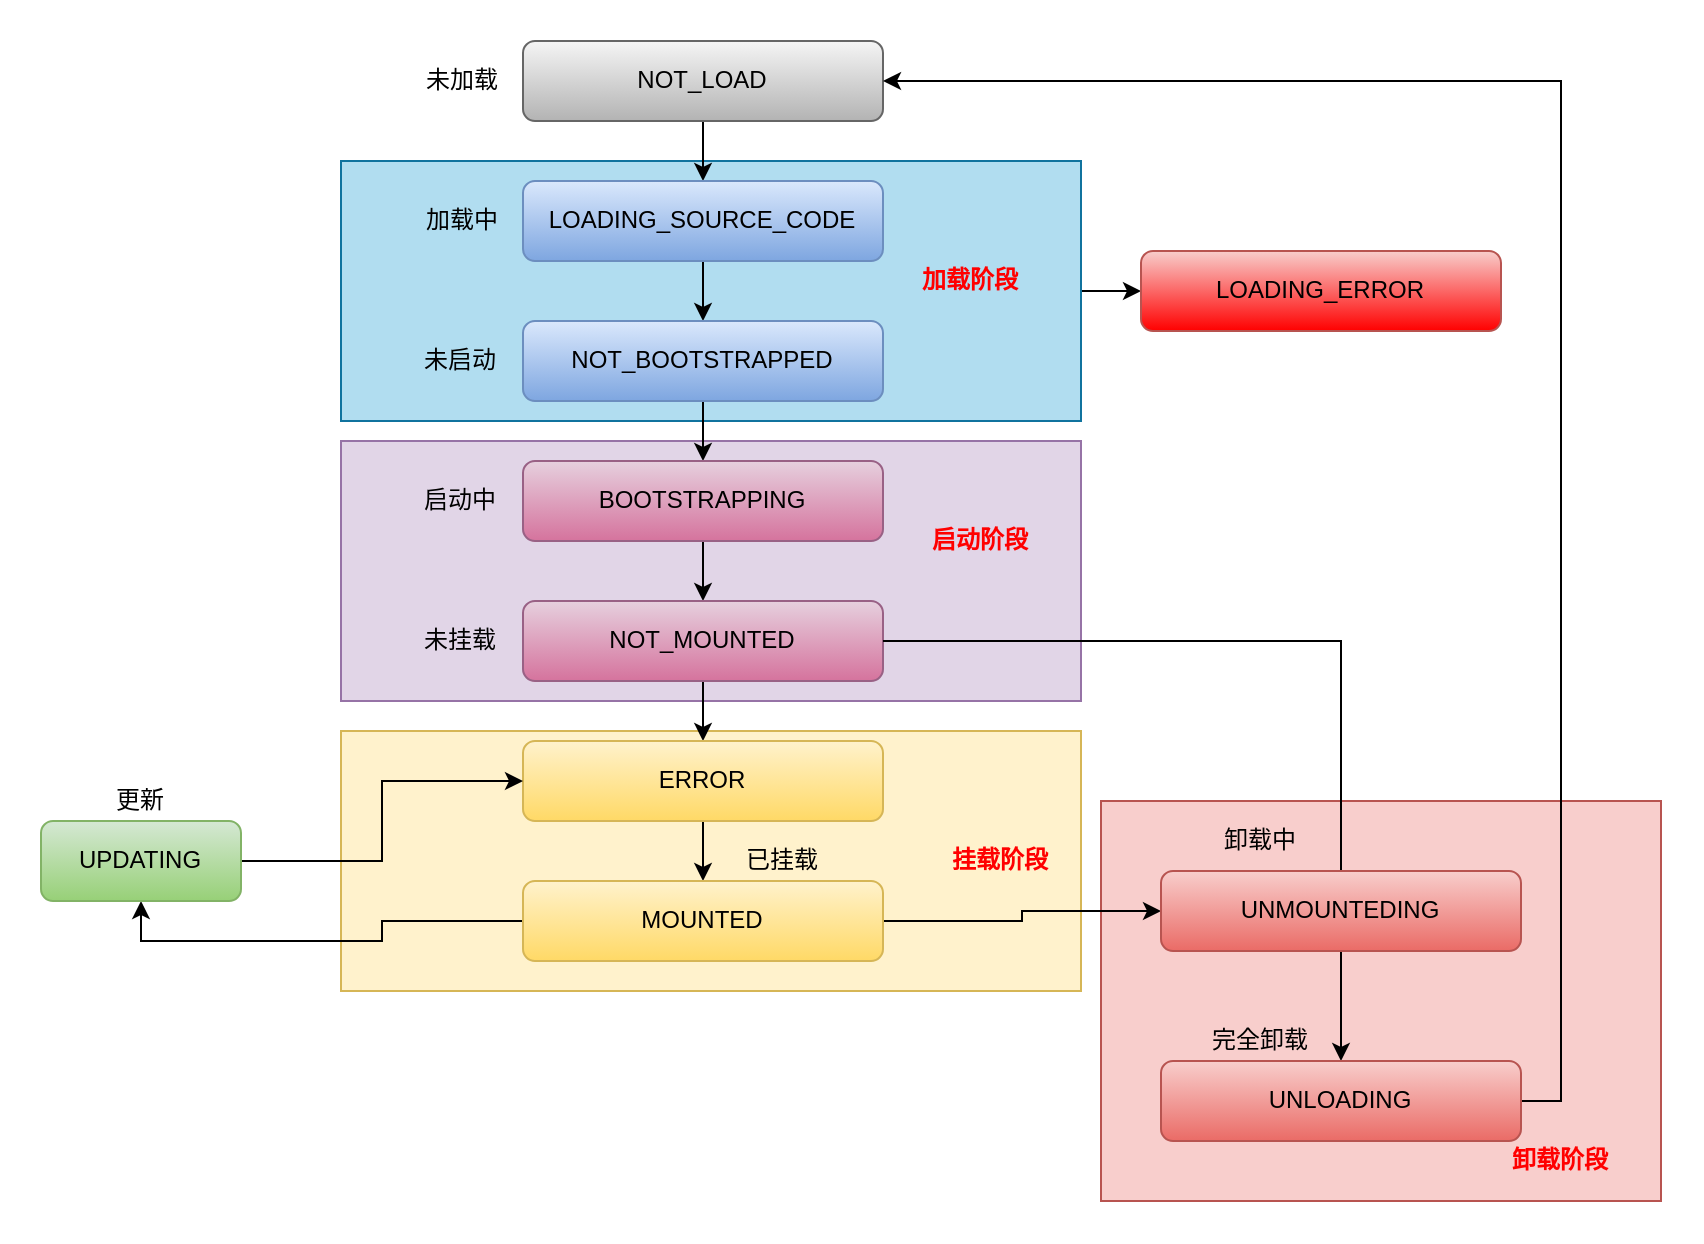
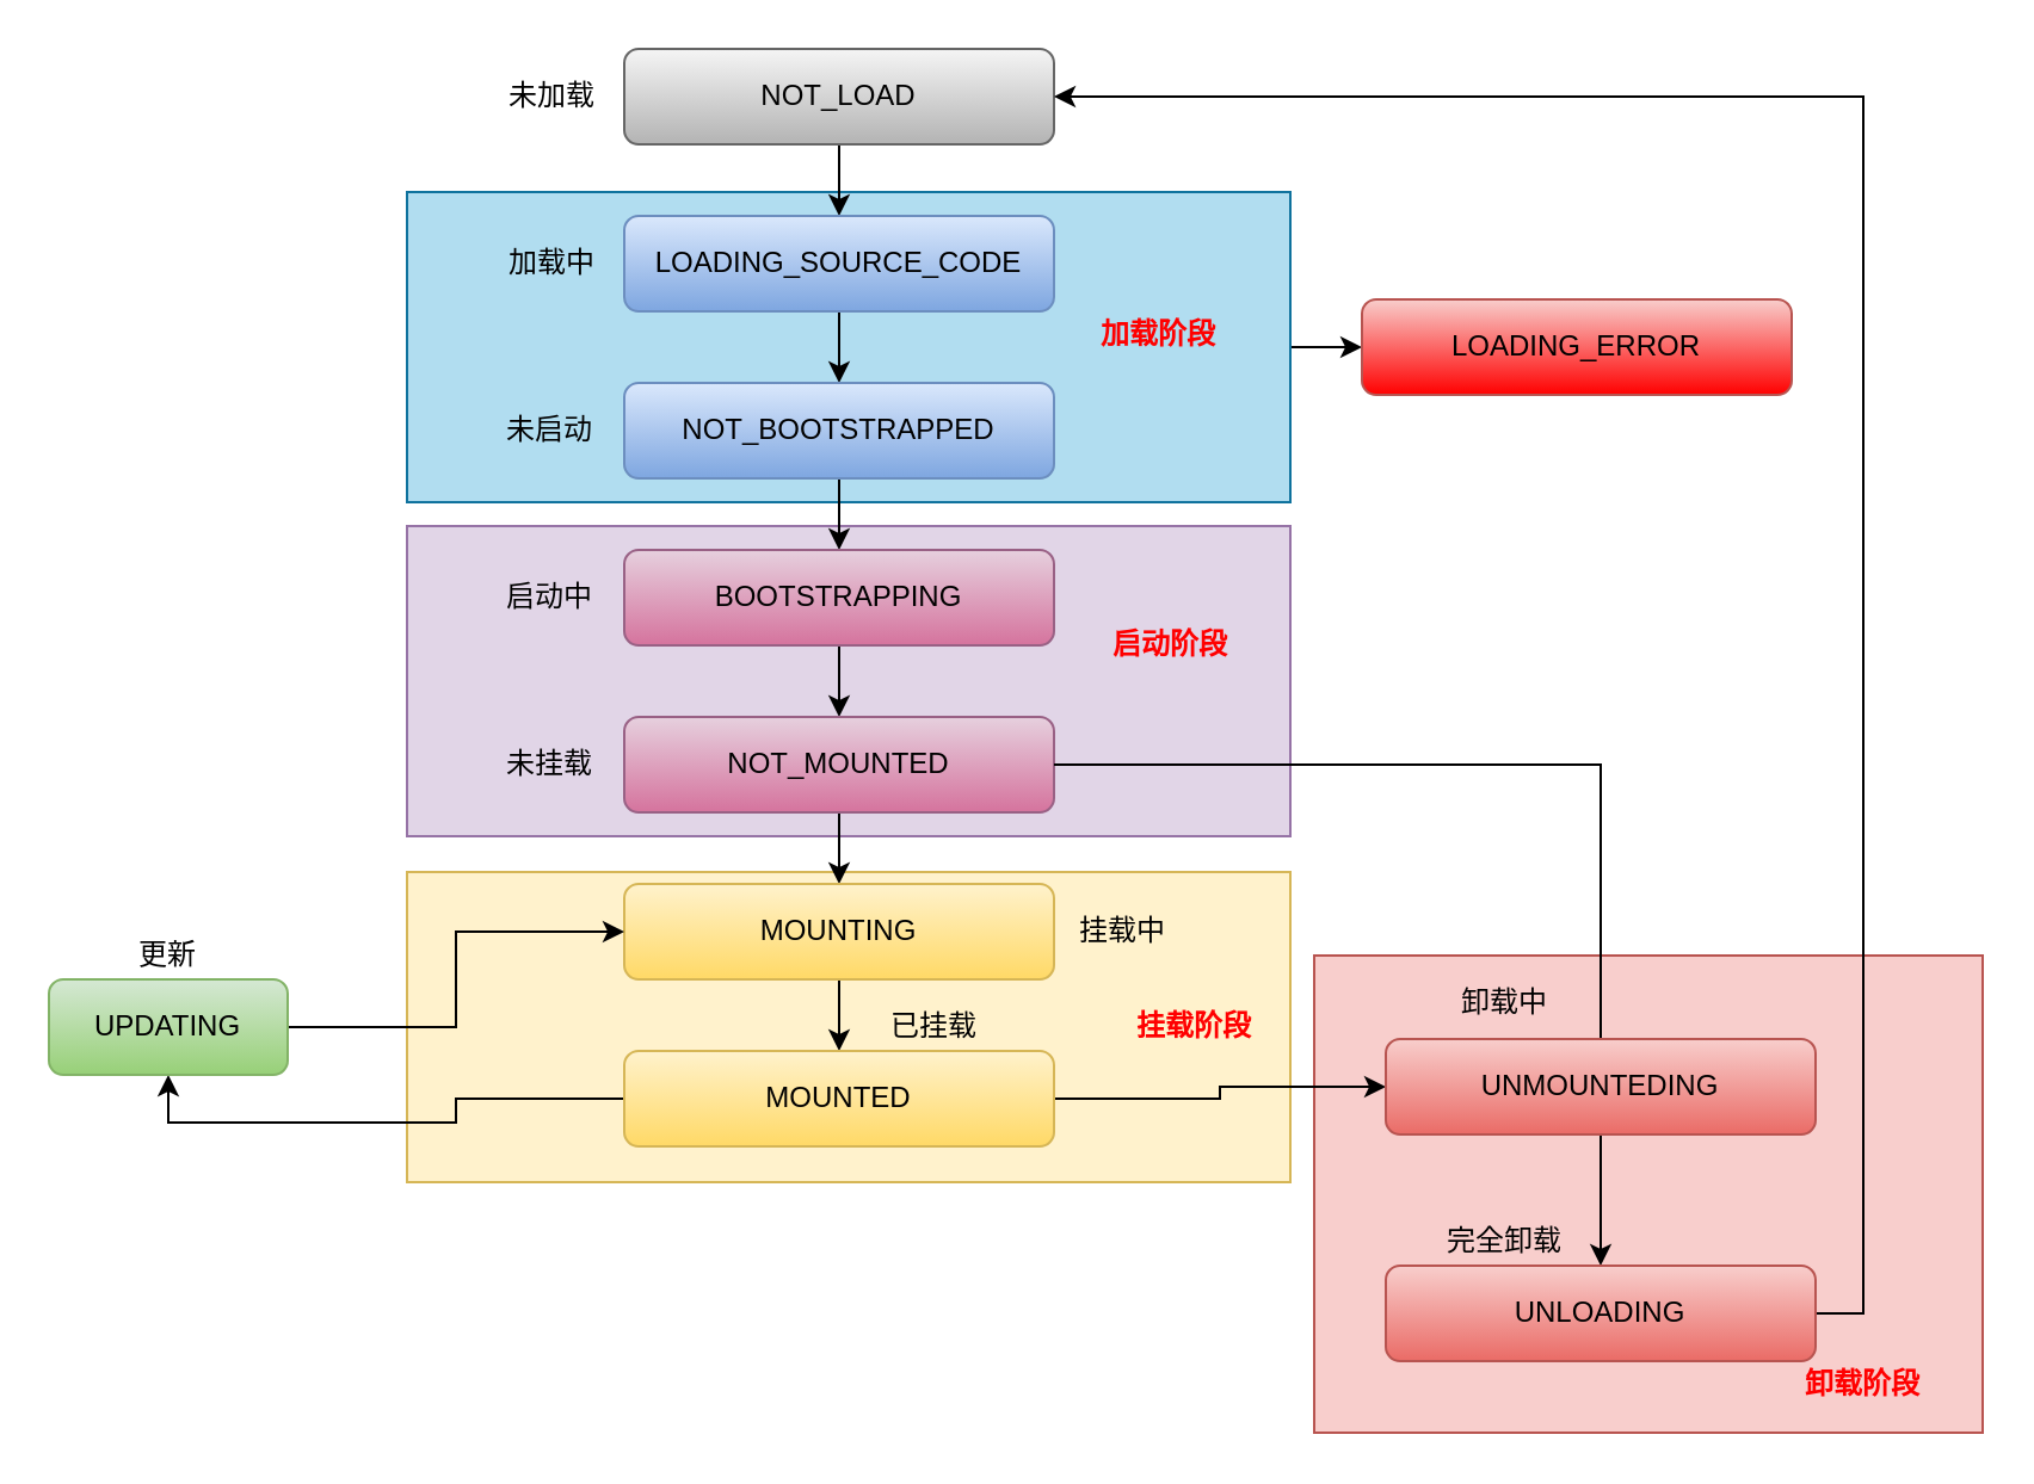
- <mxCell id="18" value="ERROR" style="rounded=1;whiteSpace=wrap;html=1;align=center;gradientColor=#ffd966;fillColor=#fff2cc;strokeColor=#d6b656;" vertex="1" parent="1"><mxGeometry x="261" y="370" width="180" height="40" as="geometry" /></mxCell>
+ <mxCell id="18" value="MOUNTING" style="rounded=1;whiteSpace=wrap;html=1;align=center;gradientColor=#ffd966;fillColor=#fff2cc;strokeColor=#d6b656;" vertex="1" parent="1"><mxGeometry x="261" y="370" width="180" height="40" as="geometry" /></mxCell>
+ <mxCell id="34" value="挂载中" style="text;html=1;strokeColor=none;fillColor=none;align=center;verticalAlign=middle;whiteSpace=wrap;rounded=0;" vertex="1" parent="1"><mxGeometry x="450" y="380" width="40" height="20" as="geometry" /></mxCell>
